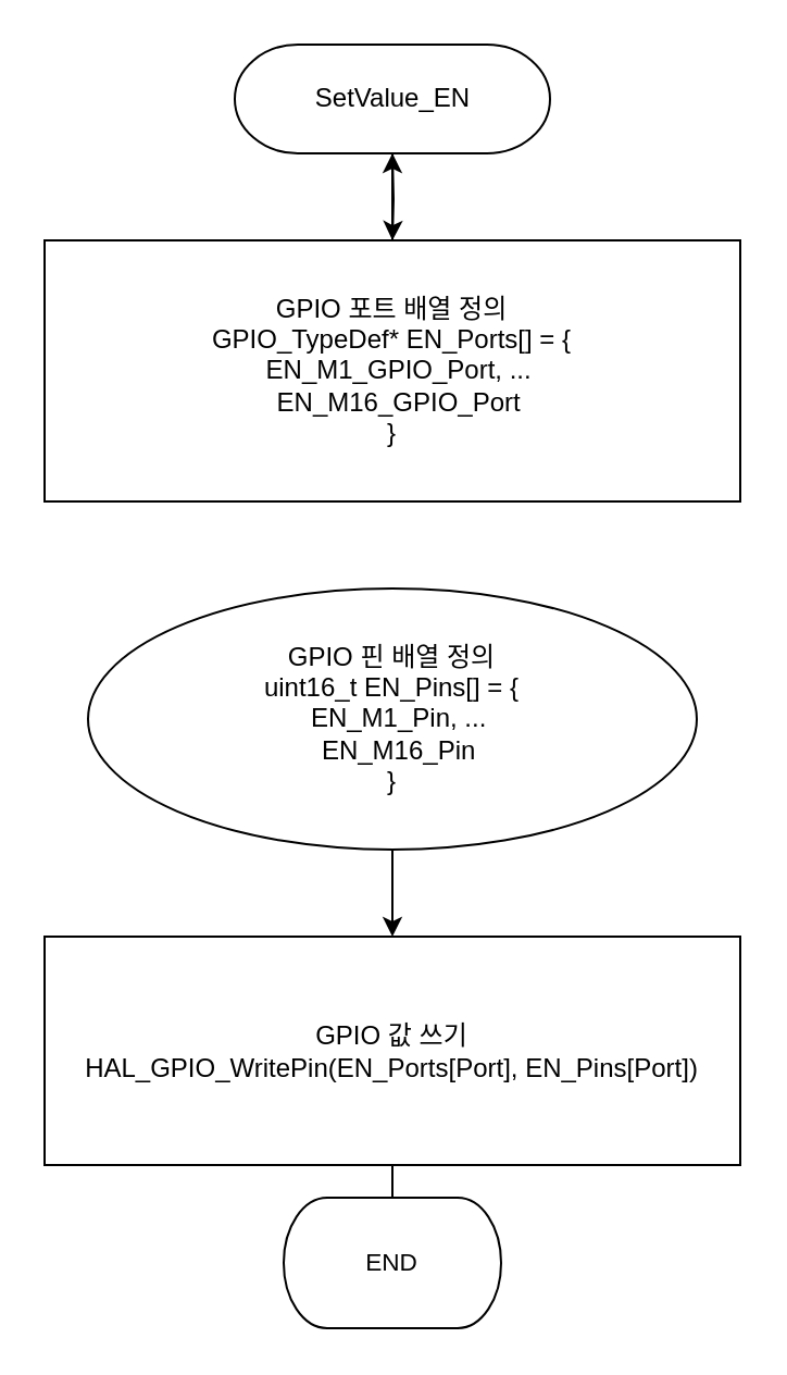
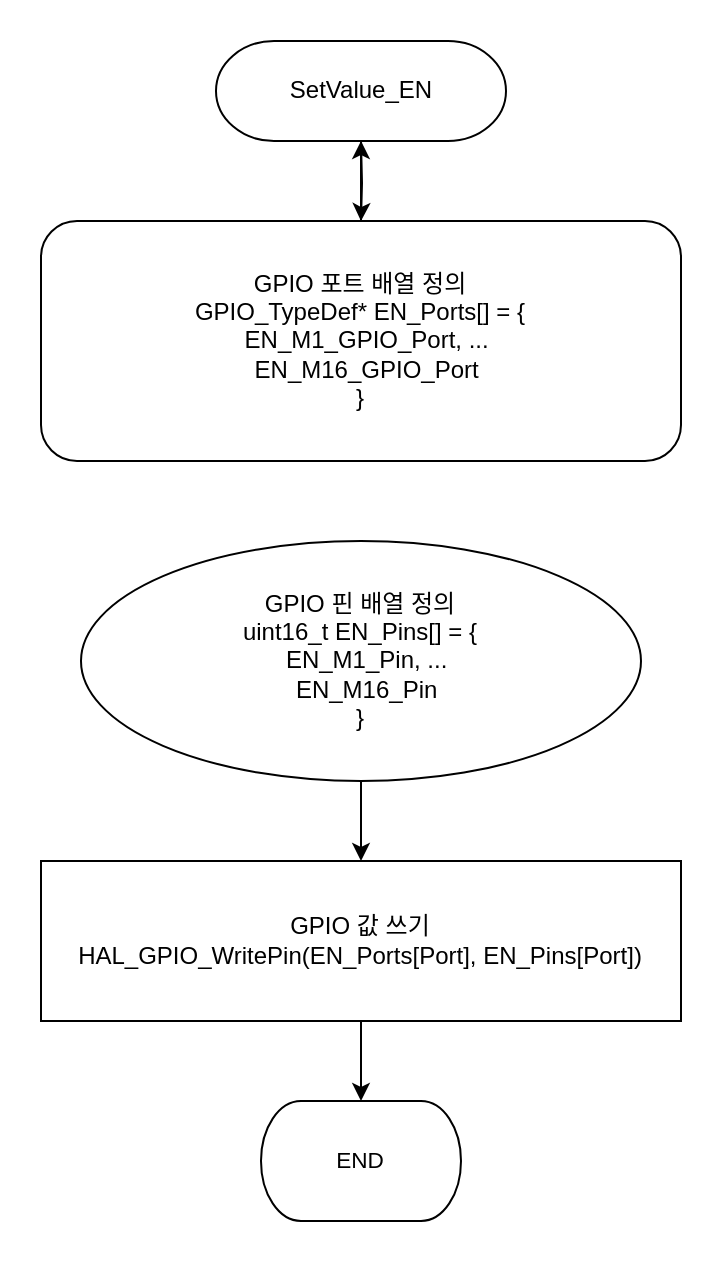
- <mxCell id="2" value="GPIO 포트 배열 정의&lt;br&gt;GPIO_TypeDef* EN_Ports[] = {&lt;br&gt;&amp;nbsp; EN_M1_GPIO_Port, ...&lt;br&gt;&amp;nbsp; EN_M16_GPIO_Port&lt;br&gt;}" style="rounded=0;whiteSpace=wrap;html=1;strokeWidth=1;" parent="1" vertex="1"><mxGeometry x="20" y="110" width="320" height="120" as="geometry" /></mxCell>
+ <mxCell id="2" value="GPIO 포트 배열 정의&lt;br&gt;GPIO_TypeDef* EN_Ports[] = {&lt;br&gt;&amp;nbsp; EN_M1_GPIO_Port, ...&lt;br&gt;&amp;nbsp; EN_M16_GPIO_Port&lt;br&gt;}" style="whiteSpace=wrap;html=1;strokeWidth=1;rounded=1;" parent="1" vertex="1"><mxGeometry x="20" y="110" width="320" height="120" as="geometry" /></mxCell>
- <mxCell id="4" value="GPIO 값 쓰기&lt;br&gt;HAL_GPIO_WritePin(EN_Ports[Port], EN_Pins[Port])" style="rounded=0;whiteSpace=wrap;html=1;strokeWidth=1;" parent="1" vertex="1"><mxGeometry x="20" y="430" width="320" height="105" as="geometry" /></mxCell>
+ <mxCell id="4" value="GPIO 값 쓰기&lt;br&gt;HAL_GPIO_WritePin(EN_Ports[Port], EN_Pins[Port])" style="rounded=0;whiteSpace=wrap;html=1;strokeWidth=1;" parent="1" vertex="1"><mxGeometry x="20" y="430" width="320" height="80" as="geometry" /></mxCell>
